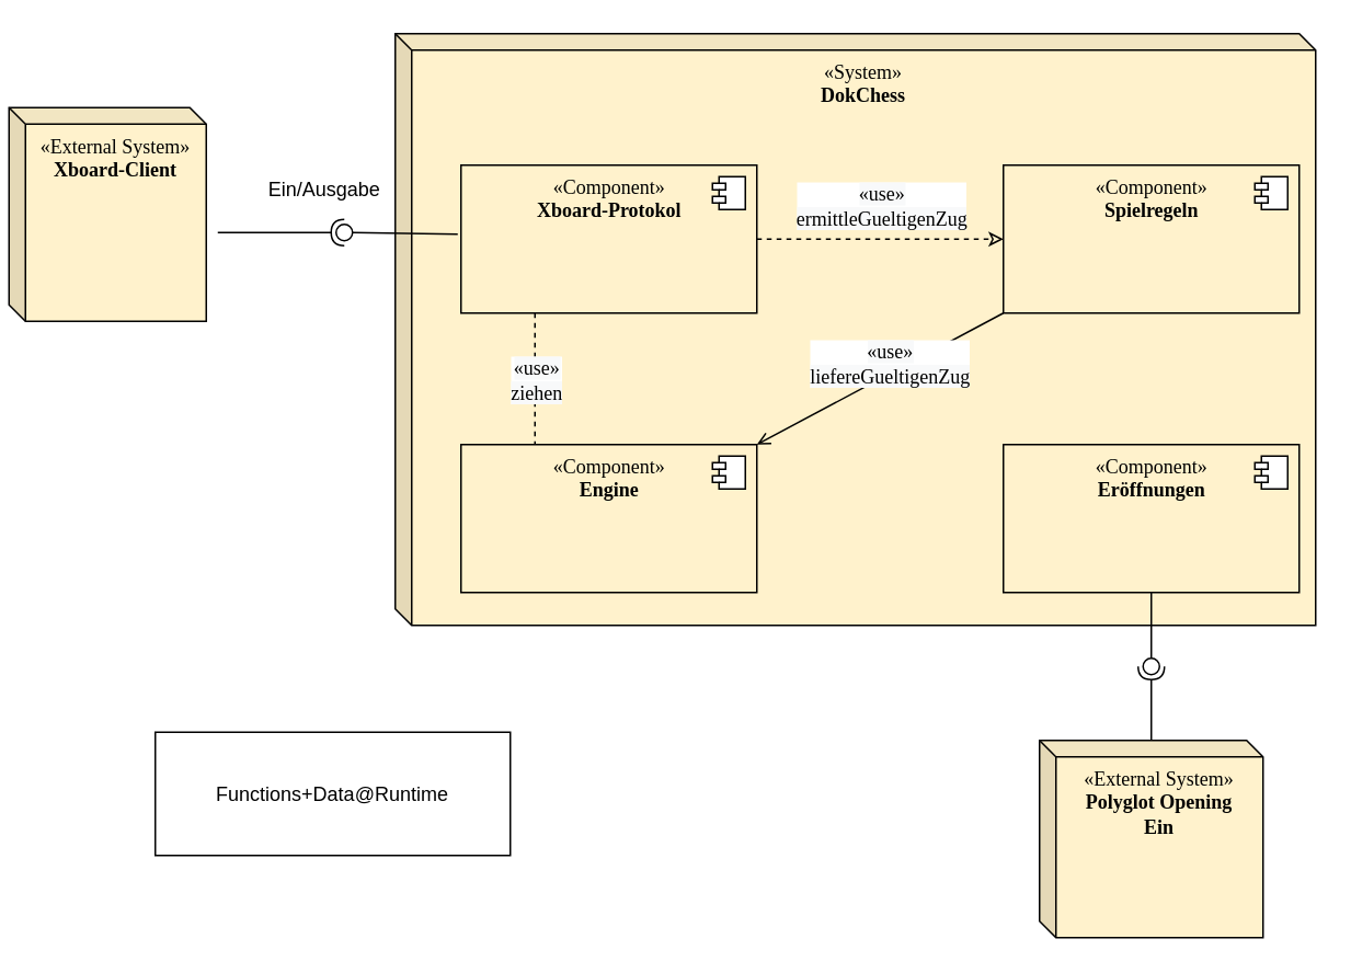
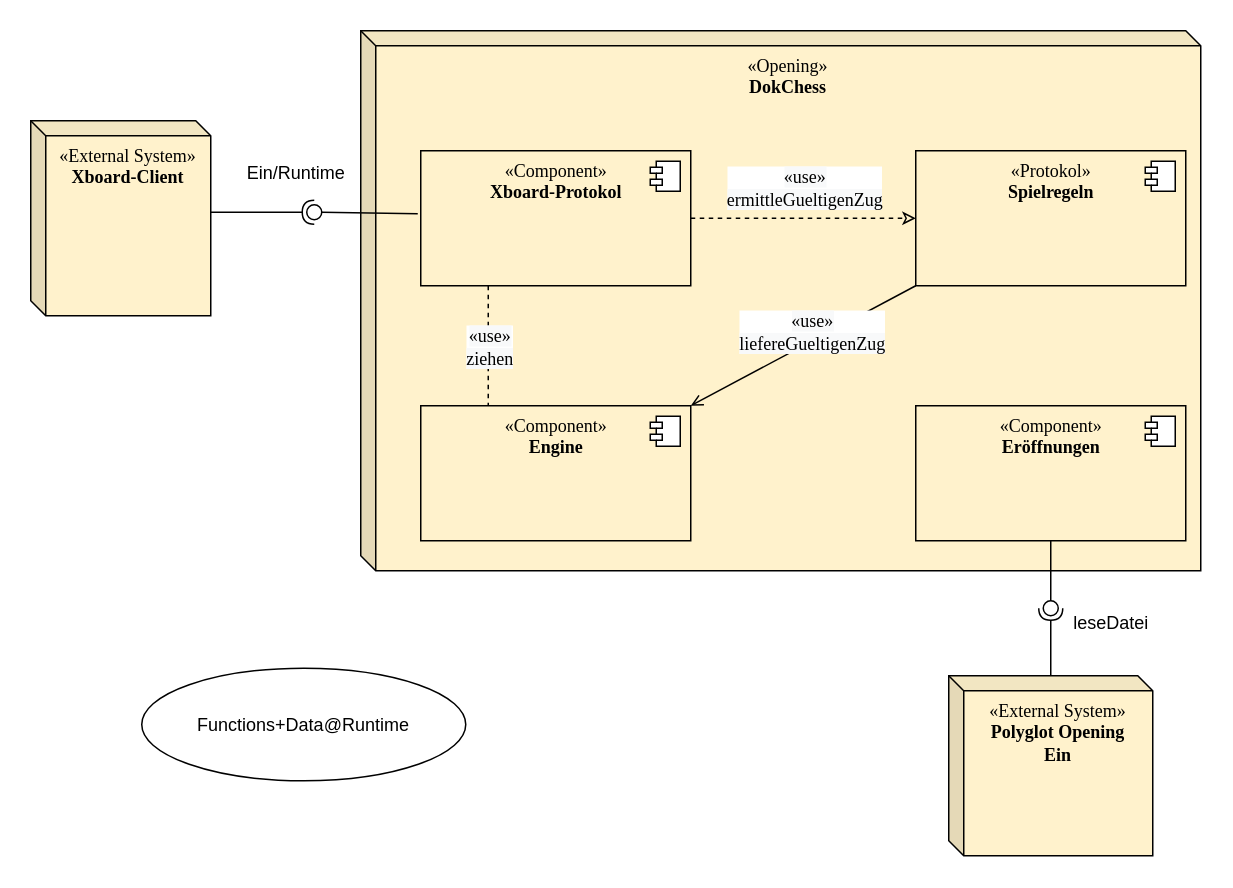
- <mxCell id="2" value="&lt;font&gt;&lt;span class=&quot;char&quot;&gt;&lt;span class=&quot;vchar&quot; id=&quot;char-node&quot;&gt;«System&lt;/span&gt;&lt;/span&gt;&lt;span class=&quot;char&quot;&gt;&lt;span class=&quot;vchar&quot; id=&quot;char-node&quot;&gt;»&lt;br&gt;&lt;div&gt;&lt;b&gt;DokChess&lt;/b&gt;&lt;/div&gt;&lt;/span&gt;&lt;/span&gt;&lt;/font&gt;" style="shape=cube;whiteSpace=wrap;html=1;boundedLbl=1;backgroundOutline=1;darkOpacity=0.05;darkOpacity2=0.1;size=10;align=center;verticalAlign=top;fillColor=#fff2cc;fontFamily=Verdana;" parent="1" vertex="1"><mxGeometry x="240" y="20" width="560" height="360" as="geometry" /></mxCell>
+ <mxCell id="2" value="&lt;font&gt;&lt;span class=&quot;char&quot;&gt;&lt;span class=&quot;vchar&quot; id=&quot;char-node&quot;&gt;«Opening&lt;/span&gt;&lt;/span&gt;&lt;span class=&quot;char&quot;&gt;&lt;span class=&quot;vchar&quot; id=&quot;char-node&quot;&gt;»&lt;br&gt;&lt;div&gt;&lt;b&gt;DokChess&lt;/b&gt;&lt;/div&gt;&lt;/span&gt;&lt;/span&gt;&lt;/font&gt;" style="shape=cube;whiteSpace=wrap;html=1;boundedLbl=1;backgroundOutline=1;darkOpacity=0.05;darkOpacity2=0.1;size=10;align=center;verticalAlign=top;fillColor=#fff2cc;fontFamily=Verdana;" parent="1" vertex="1"><mxGeometry x="240" y="20" width="560" height="360" as="geometry" /></mxCell>
- <mxCell id="22" value="&amp;nbsp;Ein/Ausgabe" style="text;html=1;align=center;verticalAlign=middle;resizable=0;points=[];autosize=1;strokeColor=none;fillColor=none;" parent="1" vertex="1"><mxGeometry x="150" y="100" width="90" height="30" as="geometry" /></mxCell>
+ <mxCell id="22" value="&amp;nbsp;Ein/Runtime" style="text;html=1;align=center;verticalAlign=middle;resizable=0;points=[];autosize=1;strokeColor=none;fillColor=none;" parent="1" vertex="1"><mxGeometry x="150" y="100" width="90" height="30" as="geometry" /></mxCell>
- <mxCell id="5" value="&lt;font&gt;«Component»&lt;br&gt;&lt;b&gt;Spielregeln&lt;/b&gt;&lt;/font&gt;" style="html=1;dropTarget=0;verticalAlign=top;fillColor=#fff2cc;fontFamily=Verdana;" parent="1" vertex="1"><mxGeometry x="610" y="100" width="180" height="90" as="geometry" /></mxCell>
+ <mxCell id="5" value="&lt;font&gt;«Protokol»&lt;br&gt;&lt;b&gt;Spielregeln&lt;/b&gt;&lt;/font&gt;" style="html=1;dropTarget=0;verticalAlign=top;fillColor=#fff2cc;fontFamily=Verdana;" parent="1" vertex="1"><mxGeometry x="610" y="100" width="180" height="90" as="geometry" /></mxCell>
- <mxCell id="19" value="&lt;font&gt;&lt;span class=&quot;char&quot;&gt;&lt;span class=&quot;vchar&quot; id=&quot;char-node&quot;&gt;«External System&lt;/span&gt;&lt;/span&gt;&lt;span class=&quot;char&quot;&gt;&lt;span class=&quot;vchar&quot; id=&quot;char-node&quot;&gt;»&lt;br&gt;&lt;div&gt;&lt;b&gt;Xboard-Client&lt;/b&gt;&lt;/div&gt;&lt;/span&gt;&lt;/span&gt;&lt;/font&gt;" style="shape=cube;whiteSpace=wrap;html=1;boundedLbl=1;backgroundOutline=1;darkOpacity=0.05;darkOpacity2=0.1;size=10;align=center;verticalAlign=top;fillColor=#fff2cc;fontFamily=Verdana;" parent="1" vertex="1"><mxGeometry x="5" y="65" width="120" height="130" as="geometry" /></mxCell>
+ <mxCell id="19" value="&lt;font&gt;&lt;span class=&quot;char&quot;&gt;&lt;span class=&quot;vchar&quot; id=&quot;char-node&quot;&gt;«External System&lt;/span&gt;&lt;/span&gt;&lt;span class=&quot;char&quot;&gt;&lt;span class=&quot;vchar&quot; id=&quot;char-node&quot;&gt;»&lt;br&gt;&lt;div&gt;&lt;b&gt;Xboard-Client&lt;/b&gt;&lt;/div&gt;&lt;/span&gt;&lt;/span&gt;&lt;/font&gt;" style="shape=cube;whiteSpace=wrap;html=1;boundedLbl=1;backgroundOutline=1;darkOpacity=0.05;darkOpacity2=0.1;size=10;align=center;verticalAlign=top;fillColor=#fff2cc;fontFamily=Verdana;" parent="1" vertex="1"><mxGeometry x="20" y="80" width="120" height="130" as="geometry" /></mxCell>
+ <mxCell id="29" value="leseDatei" style="text;html=1;align=center;verticalAlign=middle;resizable=0;points=[];autosize=1;strokeColor=none;fillColor=none;" parent="1" vertex="1"><mxGeometry x="705" y="400" width="70" height="30" as="geometry" /></mxCell>
- <mxCell id="21" value="Functions+Data@Runtime" style="rounded=0;whiteSpace=wrap;html=1;" parent="1" vertex="1"><mxGeometry x="94" y="445" width="216" height="75" as="geometry" /></mxCell>
+ <mxCell id="21" value="Functions+Data@Runtime" style="ellipse;whiteSpace=wrap;html=1;" parent="1" vertex="1"><mxGeometry x="94" y="445" width="216" height="75" as="geometry" /></mxCell>
